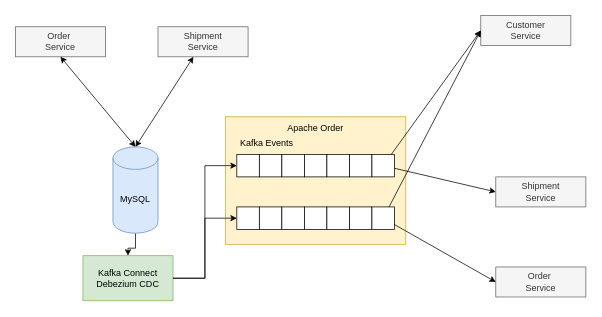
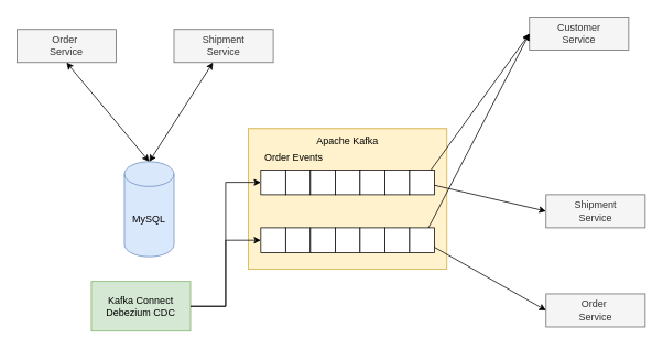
- <mxCell id="10" value="Apache Order" style="text;html=1;align=center;verticalAlign=middle;whiteSpace=wrap;rounded=0;" vertex="1" parent="8"><mxGeometry x="75" width="90" height="30" as="geometry" /></mxCell>
+ <mxCell id="10" value="Apache Kafka" style="text;html=1;align=center;verticalAlign=middle;whiteSpace=wrap;rounded=0;" vertex="1" parent="8"><mxGeometry x="75" width="90" height="30" as="geometry" /></mxCell>
- <mxCell id="19" value="Kafka Events" style="text;html=1;align=center;verticalAlign=middle;whiteSpace=wrap;rounded=0;" vertex="1" parent="8"><mxGeometry x="15" y="20" width="80" height="30" as="geometry" /></mxCell>
+ <mxCell id="19" value="Order Events" style="text;html=1;align=center;verticalAlign=middle;whiteSpace=wrap;rounded=0;" vertex="1" parent="8"><mxGeometry x="15" y="20" width="80" height="30" as="geometry" /></mxCell>
- <mxCell id="5" style="edgeStyle=orthogonalEdgeStyle;rounded=0;orthogonalLoop=1;jettySize=auto;html=1;entryX=0.5;entryY=0;entryDx=0;entryDy=0;" edge="1" parent="1" source="6" target="7"><mxGeometry relative="1" as="geometry" /></mxCell>
